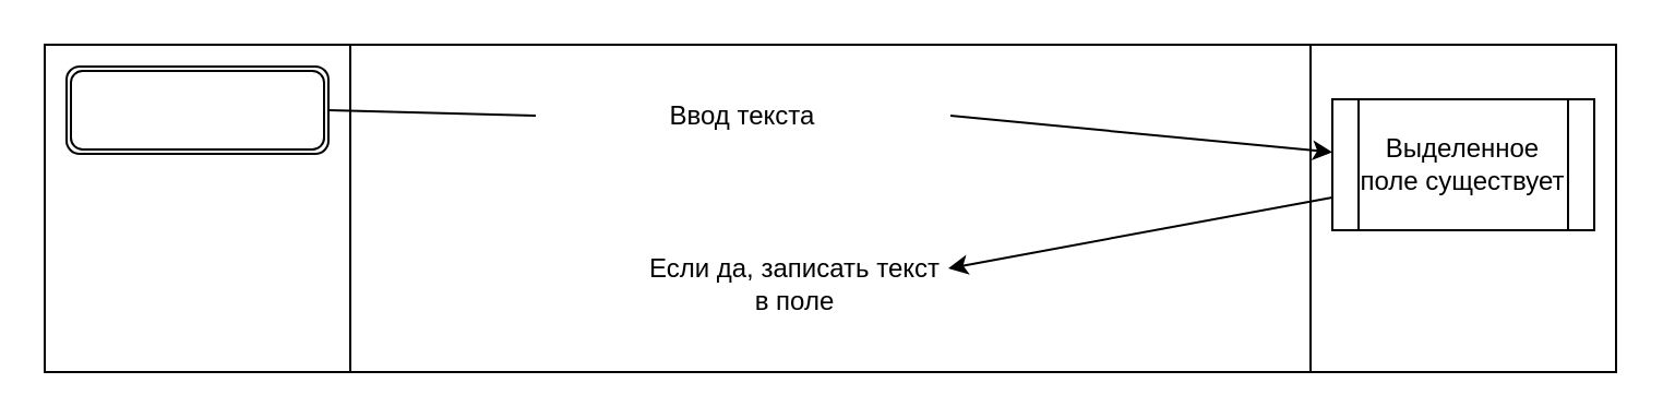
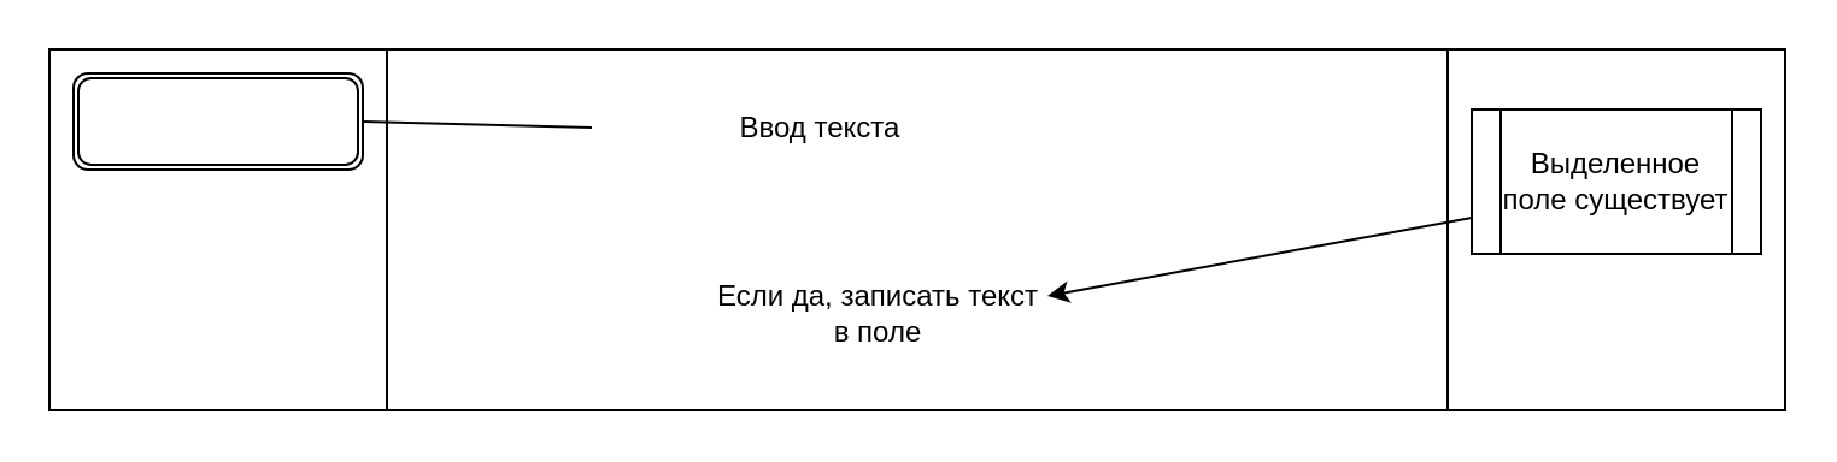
- <mxCell id="8" value="" style="endArrow=classic;html=1;rounded=0;exitX=1;exitY=0.5;exitDx=0;exitDy=0;" parent="1" source="4" target="5" edge="1"><mxGeometry width="50" height="50" relative="1" as="geometry"><mxPoint x="500" y="80" as="sourcePoint" /><mxPoint x="550" y="30" as="targetPoint" /></mxGeometry></mxCell>
